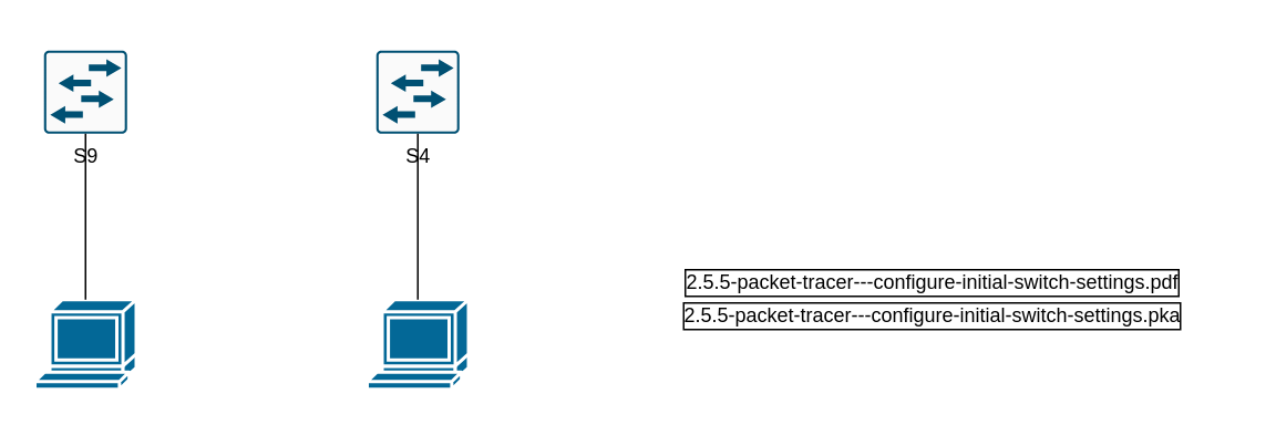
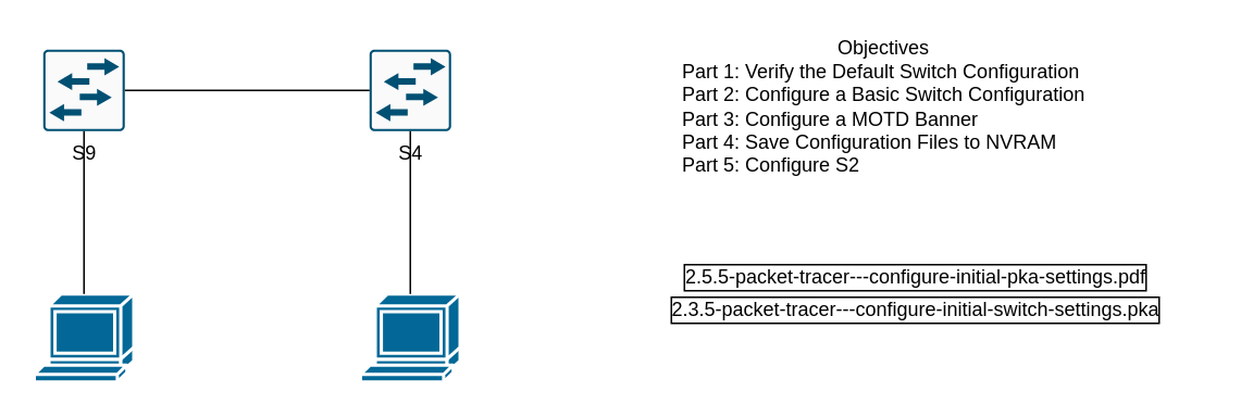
+ <mxCell id="9" value="" style="endArrow=none;html=1;entryX=0;entryY=0.5;entryDx=0;entryDy=0;entryPerimeter=0;exitX=1;exitY=0.5;exitDx=0;exitDy=0;exitPerimeter=0;" parent="1" source="2" target="4" edge="1"><mxGeometry width="50" height="50" relative="1" as="geometry"><mxPoint x="56.669" y="190" as="sourcePoint" /><mxPoint x="61" y="90" as="targetPoint" /></mxGeometry></mxCell>
+ <mxCell id="3" value="&lt;div style=&quot;text-align: center&quot;&gt;&lt;span&gt;Objectives&lt;/span&gt;&lt;/div&gt;Part 1: Verify the Default Switch Configuration&lt;br&gt;Part 2: Configure a Basic Switch Configuration&lt;br&gt;Part 3: Configure a MOTD Banner&lt;br&gt;Part 4: Save Configuration Files to NVRAM&lt;br&gt;&lt;div&gt;&lt;span&gt;Part 5: Configure S2&lt;/span&gt;&lt;/div&gt;" style="text;html=1;strokeColor=none;fillColor=none;align=left;verticalAlign=middle;whiteSpace=wrap;rounded=0;" parent="1" vertex="1"><mxGeometry x="416" y="20" width="270" height="90" as="geometry" /></mxCell>
- <mxCell id="10" value="2.5.5-packet-tracer---configure-initial-switch-settings.pdf" style="text;html=1;strokeColor=none;fillColor=none;align=center;verticalAlign=middle;whiteSpace=wrap;rounded=0;labelBorderColor=#000000;" parent="1" vertex="1"><mxGeometry x="396" y="160" width="330" height="20" as="geometry" /></mxCell>
+ <mxCell id="10" value="2.5.5-packet-tracer---configure-initial-pka-settings.pdf" style="text;html=1;strokeColor=none;fillColor=none;align=center;verticalAlign=middle;whiteSpace=wrap;rounded=0;labelBorderColor=#000000;" parent="1" vertex="1"><mxGeometry x="396" y="160" width="330" height="20" as="geometry" /></mxCell>
- <mxCell id="11" value="2.5.5-packet-tracer---configure-initial-switch-settings.pka" style="text;html=1;strokeColor=none;fillColor=none;align=center;verticalAlign=middle;whiteSpace=wrap;rounded=0;labelBorderColor=#000000;" parent="1" vertex="1"><mxGeometry x="376" y="180" width="370" height="20" as="geometry" /></mxCell>
+ <mxCell id="11" value="2.3.5-packet-tracer---configure-initial-switch-settings.pka" style="text;html=1;strokeColor=none;fillColor=none;align=center;verticalAlign=middle;whiteSpace=wrap;rounded=0;labelBorderColor=#000000;" parent="1" vertex="1"><mxGeometry x="376" y="180" width="370" height="20" as="geometry" /></mxCell>
